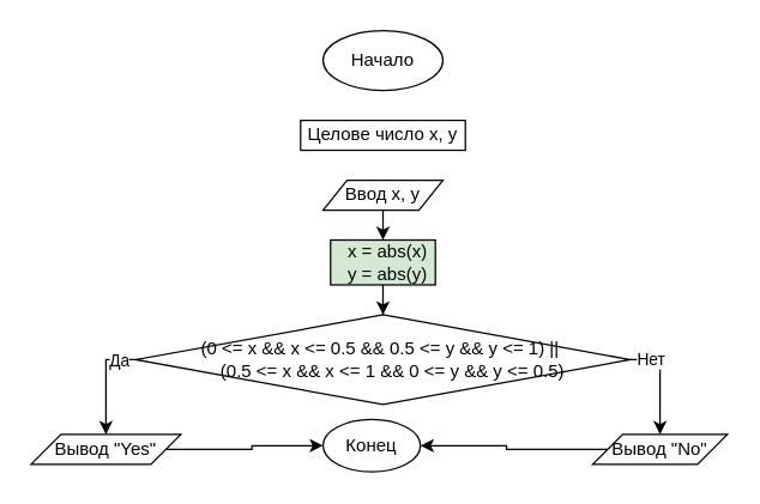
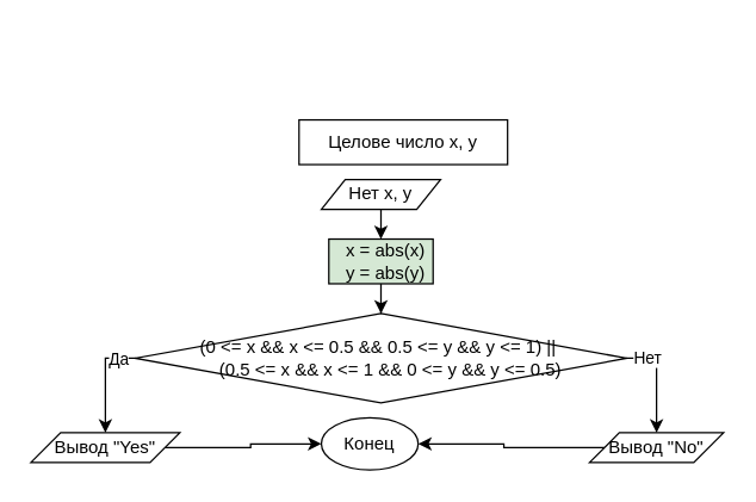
- <mxCell id="2" value="Начало" style="ellipse;whiteSpace=wrap;html=1;" vertex="1" parent="1"><mxGeometry x="215" y="20" width="80" height="40" as="geometry" /></mxCell>
- <mxCell id="4" value="Целове число&amp;nbsp;x, y" style="rounded=0;whiteSpace=wrap;html=1;" vertex="1" parent="1"><mxGeometry x="200" y="80" width="110" height="20" as="geometry" /></mxCell>
+ <mxCell id="4" value="Целове число&amp;nbsp;x, y" style="rounded=0;whiteSpace=wrap;html=1;" vertex="1" parent="1"><mxGeometry x="200" y="80" width="140" height="30" as="geometry" /></mxCell>
- <mxCell id="6" value="Ввод&amp;nbsp;x, y" style="shape=parallelogram;perimeter=parallelogramPerimeter;whiteSpace=wrap;html=1;" vertex="1" parent="1"><mxGeometry x="215" y="120" width="80" height="20" as="geometry" /></mxCell>
+ <mxCell id="6" value="Нет&amp;nbsp;x, y" style="shape=parallelogram;perimeter=parallelogramPerimeter;whiteSpace=wrap;html=1;" vertex="1" parent="1"><mxGeometry x="215" y="120" width="80" height="20" as="geometry" /></mxCell>
